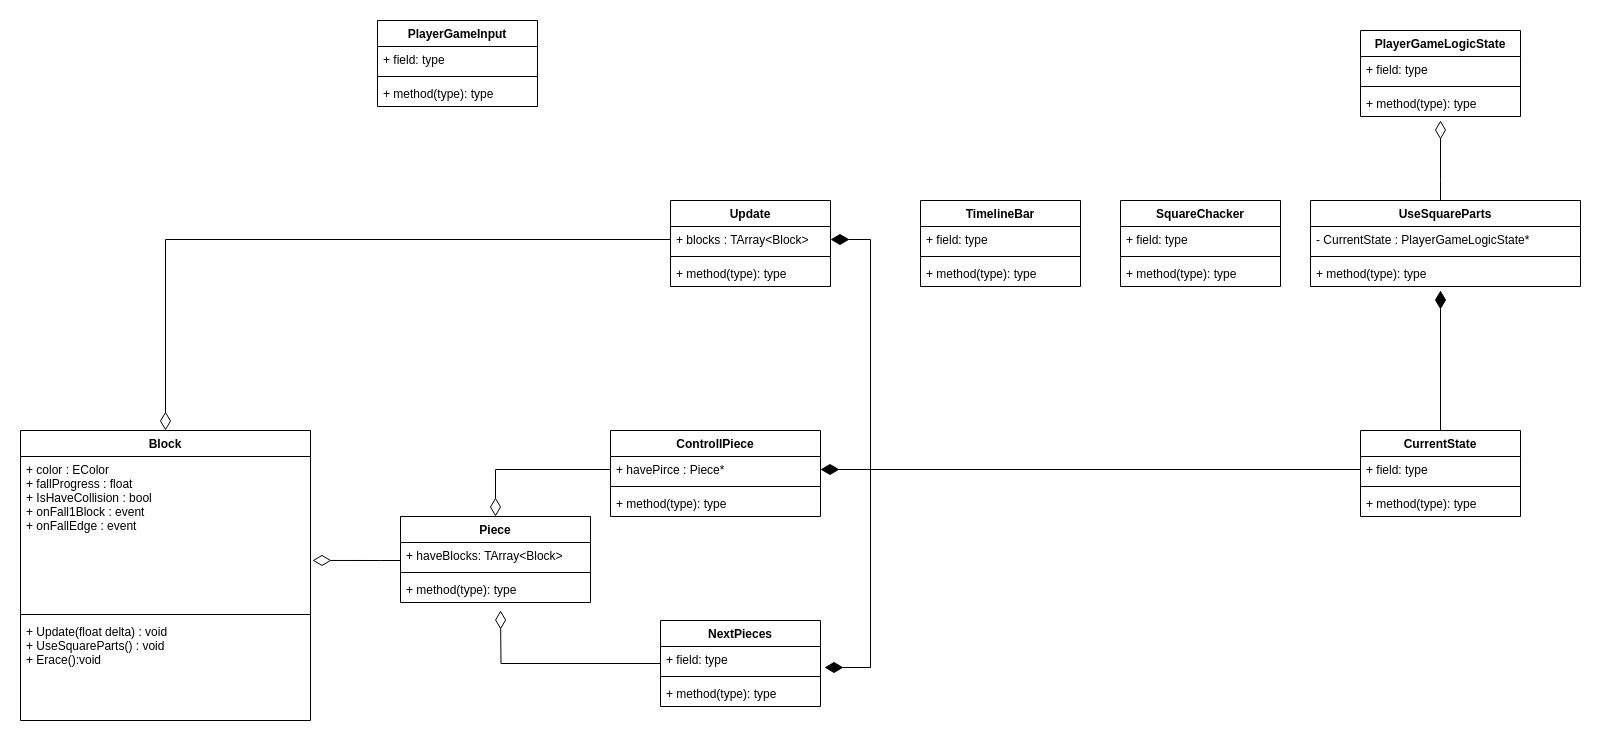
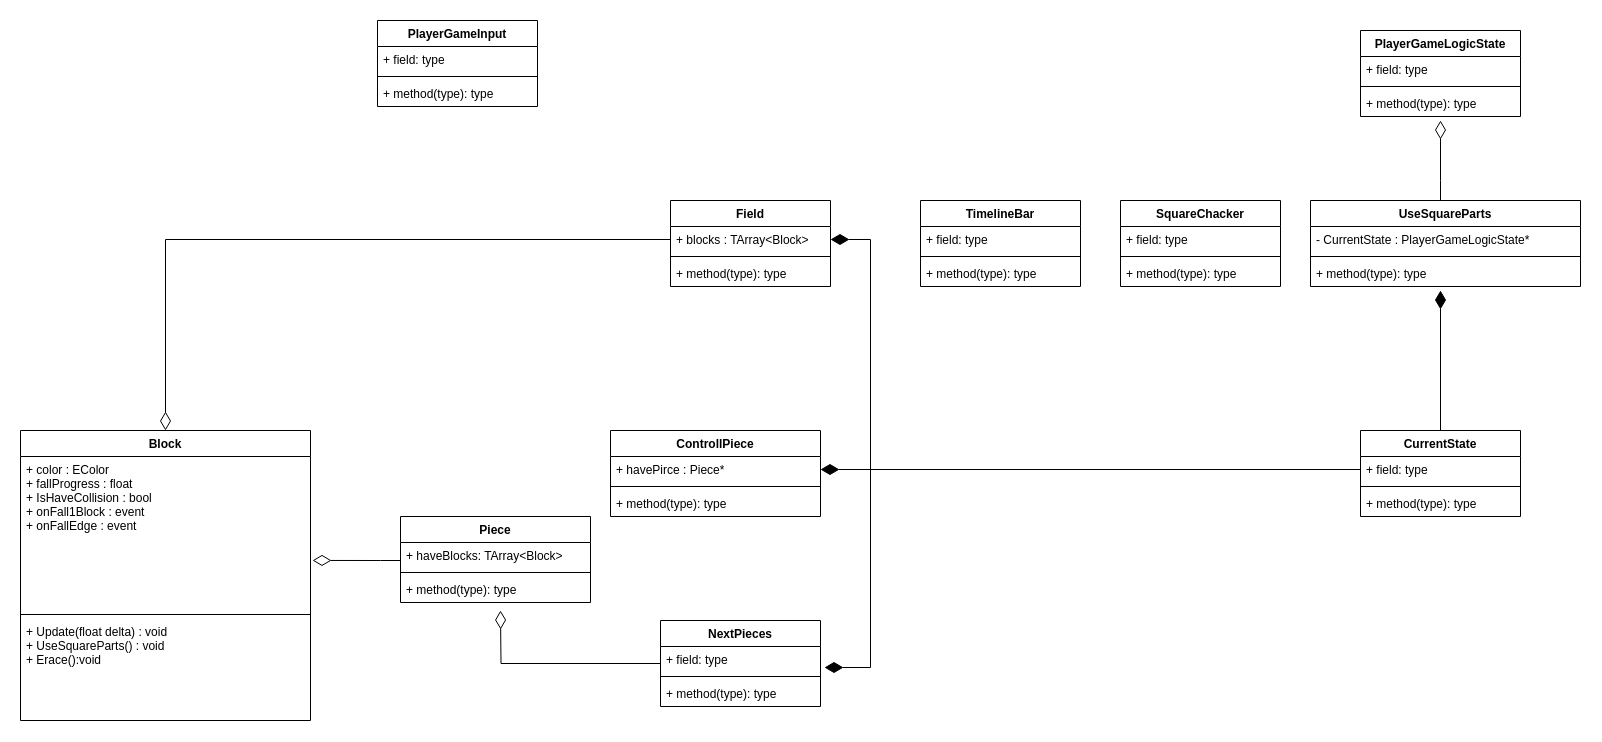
- <mxCell id="6" value="Update" style="swimlane;fontStyle=1;align=center;verticalAlign=top;childLayout=stackLayout;horizontal=1;startSize=26;horizontalStack=0;resizeParent=1;resizeParentMax=0;resizeLast=0;collapsible=1;marginBottom=0;" parent="1" vertex="1"><mxGeometry x="670" y="200" width="160" height="86" as="geometry" /></mxCell>
+ <mxCell id="6" value="Field" style="swimlane;fontStyle=1;align=center;verticalAlign=top;childLayout=stackLayout;horizontal=1;startSize=26;horizontalStack=0;resizeParent=1;resizeParentMax=0;resizeLast=0;collapsible=1;marginBottom=0;" parent="1" vertex="1"><mxGeometry x="670" y="200" width="160" height="86" as="geometry" /></mxCell>
- <mxCell id="46" style="edgeStyle=orthogonalEdgeStyle;rounded=0;orthogonalLoop=1;jettySize=auto;html=1;endSize=16;endArrow=diamondThin;endFill=0;" parent="1" source="11" target="41" edge="1"><mxGeometry relative="1" as="geometry" /></mxCell>
